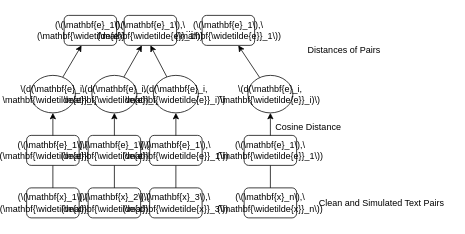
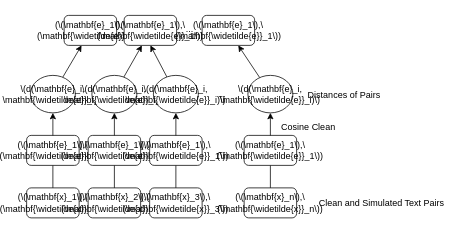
- <mxCell id="30" value="Distances of Pairs" style="text;html=1;align=center;verticalAlign=middle;resizable=0;points=[];autosize=1;strokeColor=none;" vertex="1" parent="1"><mxGeometry x="388" y="57" width="110" height="20" as="geometry" /></mxCell>
+ <mxCell id="30" value="Distances of Pairs" style="text;html=1;align=center;verticalAlign=middle;resizable=0;points=[];autosize=1;strokeColor=none;" vertex="1" parent="1"><mxGeometry x="388" y="117" width="110" height="20" as="geometry" /></mxCell>
- <mxCell id="31" value="Cosine Distance&amp;nbsp;" style="text;html=1;align=center;verticalAlign=middle;resizable=0;points=[];autosize=1;strokeColor=none;" vertex="1" parent="1"><mxGeometry x="342" y="159" width="110" height="20" as="geometry" /></mxCell>
+ <mxCell id="31" value="Cosine Clean&amp;nbsp;" style="text;html=1;align=center;verticalAlign=middle;resizable=0;points=[];autosize=1;strokeColor=none;" vertex="1" parent="1"><mxGeometry x="342" y="159" width="110" height="20" as="geometry" /></mxCell>
